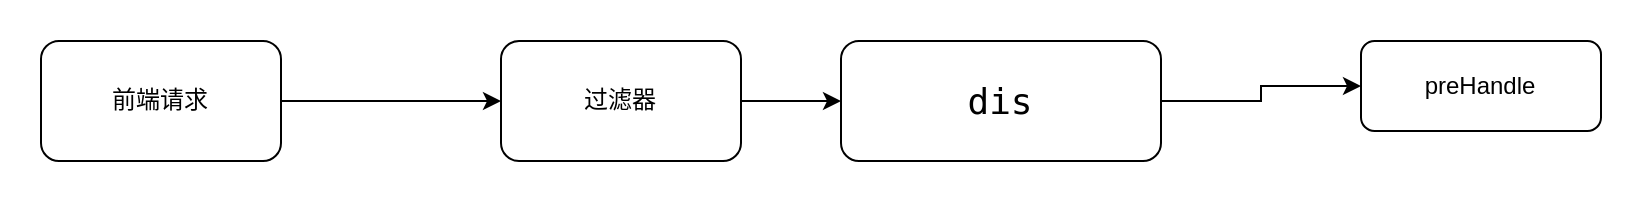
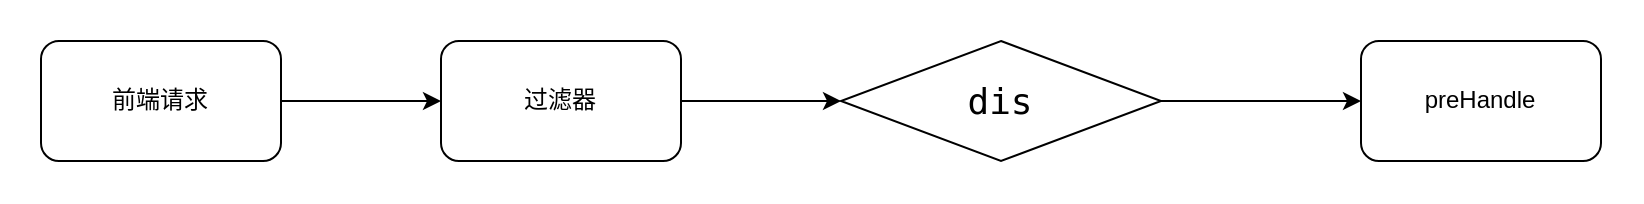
- <mxCell id="8" value="preHandle" style="whiteSpace=wrap;html=1;rounded=1;" vertex="1" parent="1"><mxGeometry x="680" y="20" width="120" height="45" as="geometry" /></mxCell>
+ <mxCell id="8" value="preHandle" style="whiteSpace=wrap;html=1;rounded=1;" vertex="1" parent="1"><mxGeometry x="680" y="20" width="120" height="60" as="geometry" /></mxCell>
- <mxCell id="5" value="过滤器" style="whiteSpace=wrap;html=1;rounded=1;" vertex="1" parent="1"><mxGeometry x="250" y="20" width="120" height="60" as="geometry" /></mxCell>
+ <mxCell id="5" value="过滤器" style="whiteSpace=wrap;html=1;rounded=1;" vertex="1" parent="1"><mxGeometry x="220" y="20" width="120" height="60" as="geometry" /></mxCell>
- <mxCell id="7" value="&lt;pre style=&quot;font-family: &amp;#34;jetbrains mono&amp;#34; , monospace ; font-size: 13.5pt&quot;&gt;&lt;span style=&quot;background-color: rgb(255 , 255 , 255)&quot;&gt;dis&lt;/span&gt;&lt;/pre&gt;" style="whiteSpace=wrap;html=1;rounded=1;" vertex="1" parent="1"><mxGeometry x="420" y="20" width="160" height="60" as="geometry" /></mxCell>
+ <mxCell id="7" value="&lt;pre style=&quot;font-family: &amp;#34;jetbrains mono&amp;#34; , monospace ; font-size: 13.5pt&quot;&gt;&lt;span style=&quot;background-color: rgb(255 , 255 , 255)&quot;&gt;dis&lt;/span&gt;&lt;/pre&gt;" style="rhombus;whiteSpace=wrap;html=1;" vertex="1" parent="1"><mxGeometry x="420" y="20" width="160" height="60" as="geometry" /></mxCell>
